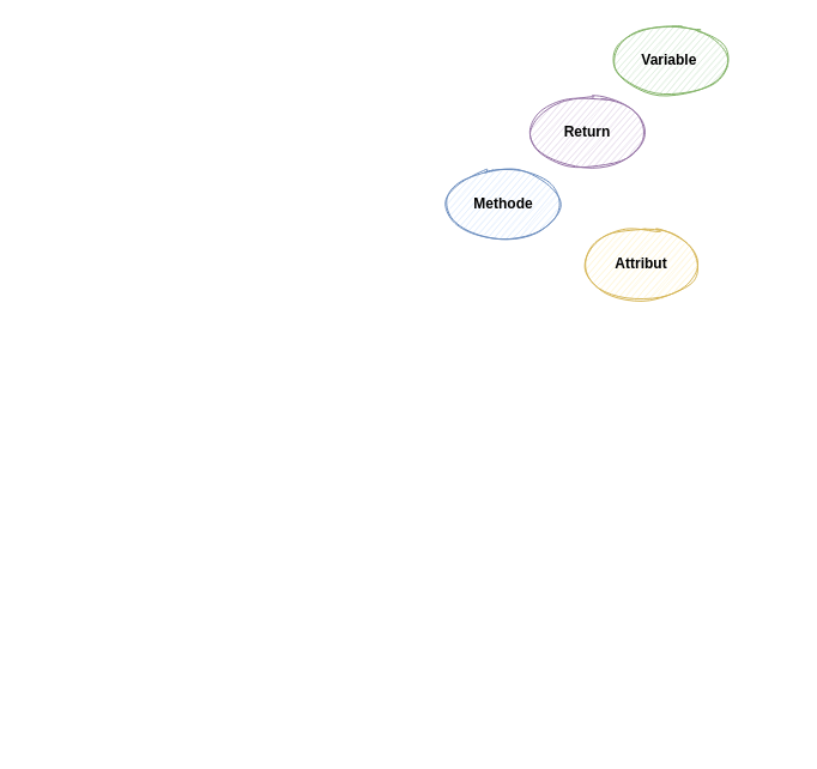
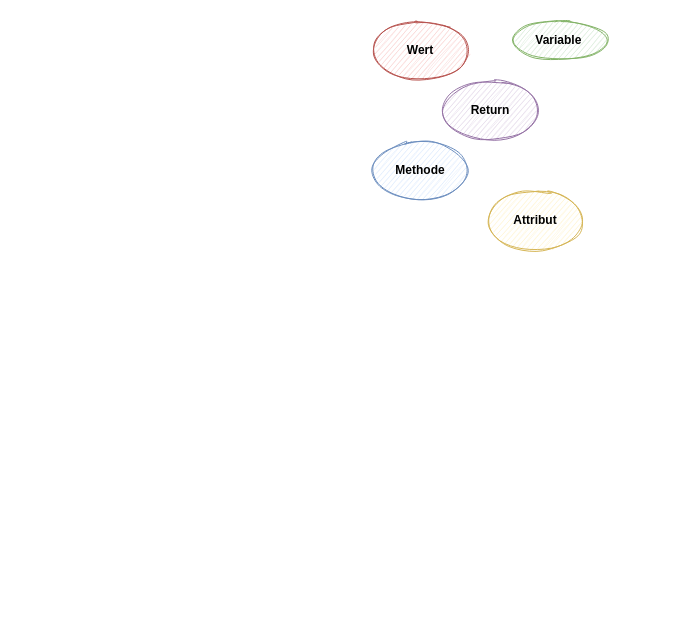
+ <mxCell id="6" value="&lt;b&gt;Wert&lt;/b&gt;" style="ellipse;whiteSpace=wrap;html=1;fillColor=#f8cecc;strokeColor=#b85450;sketch=1;" parent="1" vertex="1"><mxGeometry x="370" y="20" width="100" height="60" as="geometry" /></mxCell>
- <mxCell id="4" value="&lt;b&gt;Variable&amp;nbsp;&lt;/b&gt;" style="ellipse;whiteSpace=wrap;html=1;fillColor=#d5e8d4;strokeColor=#82b366;sketch=1;" parent="1" vertex="1"><mxGeometry x="510" y="20" width="100" height="60" as="geometry" /></mxCell>
+ <mxCell id="4" value="&lt;b&gt;Variable&amp;nbsp;&lt;/b&gt;" style="ellipse;whiteSpace=wrap;html=1;fillColor=#d5e8d4;strokeColor=#82b366;sketch=1;" parent="1" vertex="1"><mxGeometry x="510" y="20" width="100" height="40" as="geometry" /></mxCell>
